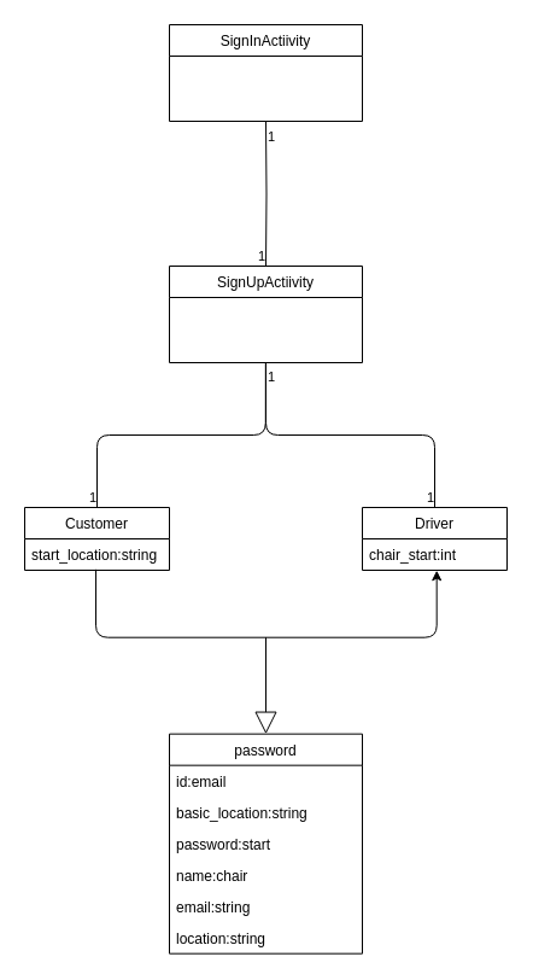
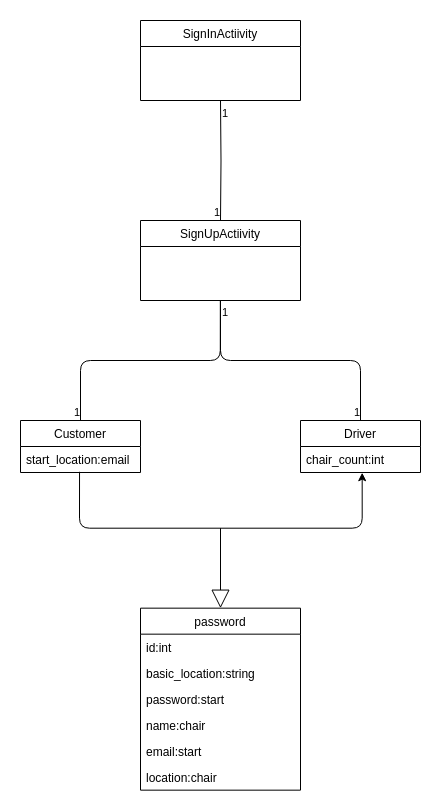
- <mxCell id="10" value="start_location:string" style="text;strokeColor=none;fillColor=none;align=left;verticalAlign=top;spacingLeft=4;spacingRight=4;overflow=hidden;rotatable=0;points=[[0,0.5],[1,0.5]];portConstraint=eastwest;" vertex="1" parent="9"><mxGeometry y="26" width="120" height="26" as="geometry" /></mxCell>
+ <mxCell id="10" value="start_location:email" style="text;strokeColor=none;fillColor=none;align=left;verticalAlign=top;spacingLeft=4;spacingRight=4;overflow=hidden;rotatable=0;points=[[0,0.5],[1,0.5]];portConstraint=eastwest;" vertex="1" parent="9"><mxGeometry y="26" width="120" height="26" as="geometry" /></mxCell>
- <mxCell id="12" value="chair_start:int" style="text;strokeColor=none;fillColor=none;align=left;verticalAlign=top;spacingLeft=4;spacingRight=4;overflow=hidden;rotatable=0;points=[[0,0.5],[1,0.5]];portConstraint=eastwest;" vertex="1" parent="11"><mxGeometry y="26" width="120" height="26" as="geometry" /></mxCell>
+ <mxCell id="12" value="chair_count:int" style="text;strokeColor=none;fillColor=none;align=left;verticalAlign=top;spacingLeft=4;spacingRight=4;overflow=hidden;rotatable=0;points=[[0,0.5],[1,0.5]];portConstraint=eastwest;" vertex="1" parent="11"><mxGeometry y="26" width="120" height="26" as="geometry" /></mxCell>
- <mxCell id="14" value="id:email" style="text;strokeColor=none;fillColor=none;align=left;verticalAlign=top;spacingLeft=4;spacingRight=4;overflow=hidden;rotatable=0;points=[[0,0.5],[1,0.5]];portConstraint=eastwest;" vertex="1" parent="13"><mxGeometry y="26" width="160" height="26" as="geometry" /></mxCell>
+ <mxCell id="14" value="id:int" style="text;strokeColor=none;fillColor=none;align=left;verticalAlign=top;spacingLeft=4;spacingRight=4;overflow=hidden;rotatable=0;points=[[0,0.5],[1,0.5]];portConstraint=eastwest;" vertex="1" parent="13"><mxGeometry y="26" width="160" height="26" as="geometry" /></mxCell>
- <mxCell id="18" value="email:string" style="text;strokeColor=none;fillColor=none;align=left;verticalAlign=top;spacingLeft=4;spacingRight=4;overflow=hidden;rotatable=0;points=[[0,0.5],[1,0.5]];portConstraint=eastwest;" vertex="1" parent="13"><mxGeometry y="130" width="160" height="26" as="geometry" /></mxCell>
+ <mxCell id="18" value="email:start" style="text;strokeColor=none;fillColor=none;align=left;verticalAlign=top;spacingLeft=4;spacingRight=4;overflow=hidden;rotatable=0;points=[[0,0.5],[1,0.5]];portConstraint=eastwest;" vertex="1" parent="13"><mxGeometry y="130" width="160" height="26" as="geometry" /></mxCell>
- <mxCell id="19" value="location:string" style="text;strokeColor=none;fillColor=none;align=left;verticalAlign=top;spacingLeft=4;spacingRight=4;overflow=hidden;rotatable=0;points=[[0,0.5],[1,0.5]];portConstraint=eastwest;" vertex="1" parent="13"><mxGeometry y="156" width="160" height="26" as="geometry" /></mxCell>
+ <mxCell id="19" value="location:chair" style="text;strokeColor=none;fillColor=none;align=left;verticalAlign=top;spacingLeft=4;spacingRight=4;overflow=hidden;rotatable=0;points=[[0,0.5],[1,0.5]];portConstraint=eastwest;" vertex="1" parent="13"><mxGeometry y="156" width="160" height="26" as="geometry" /></mxCell>
